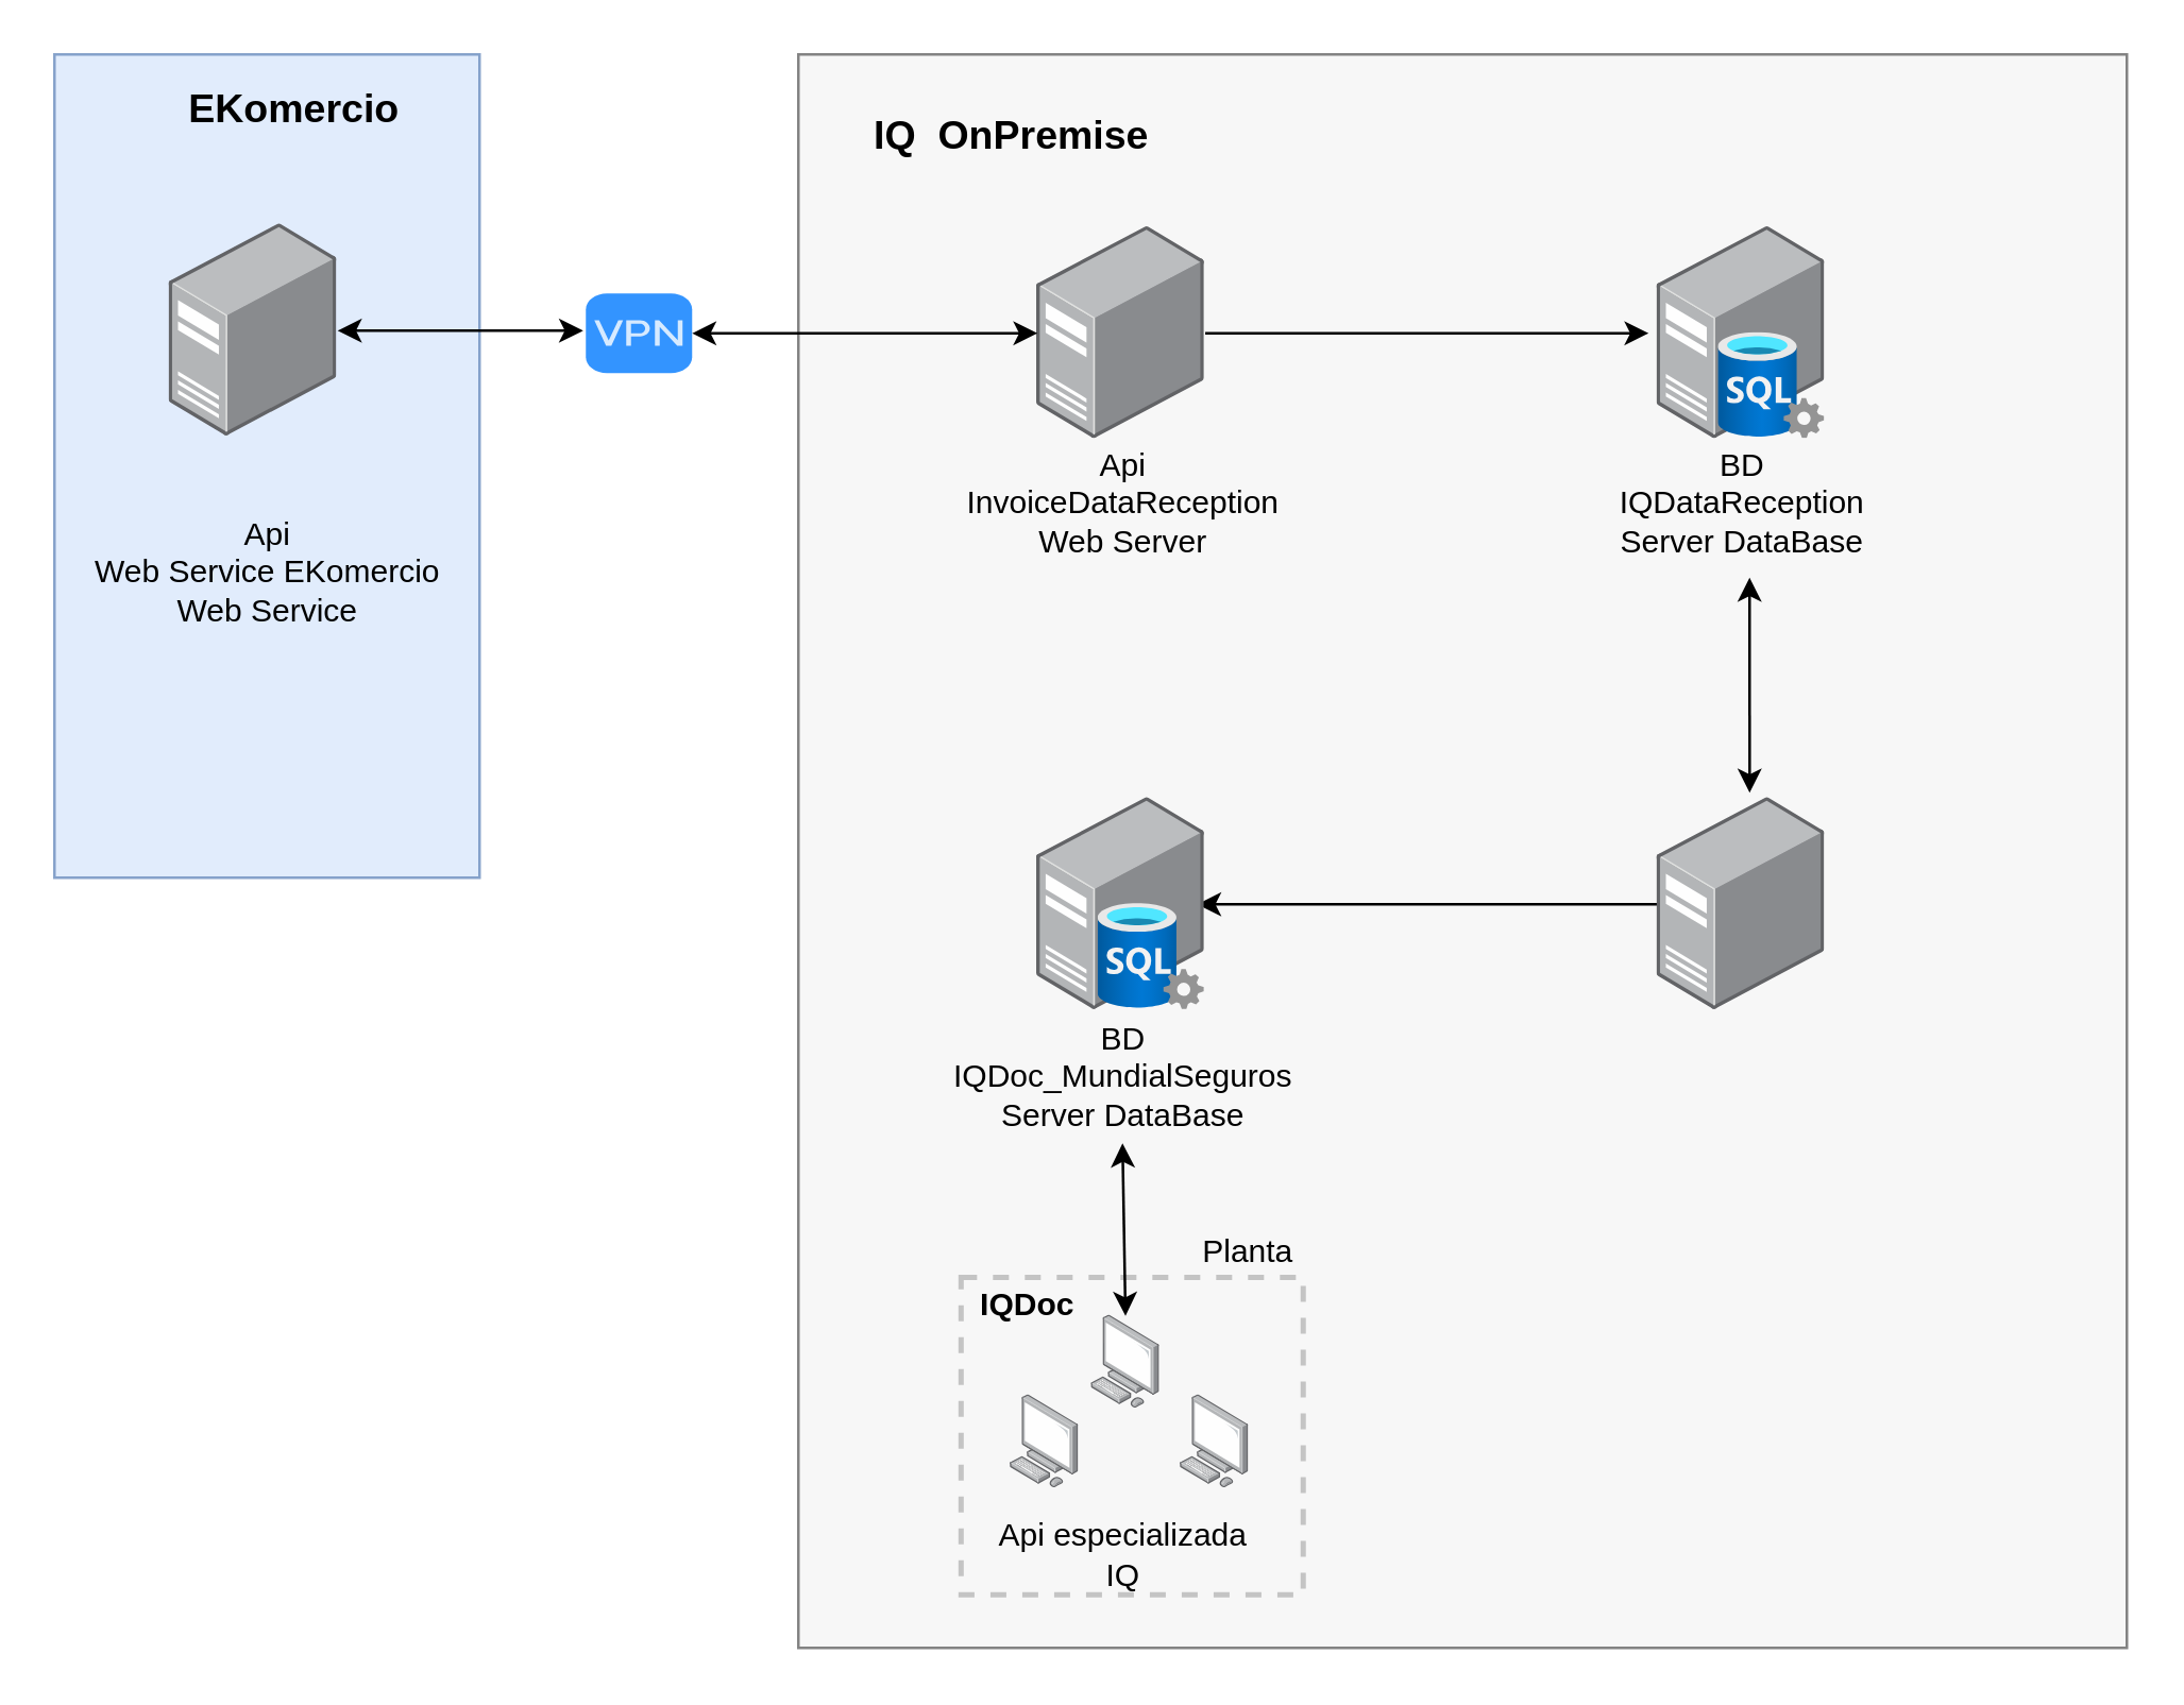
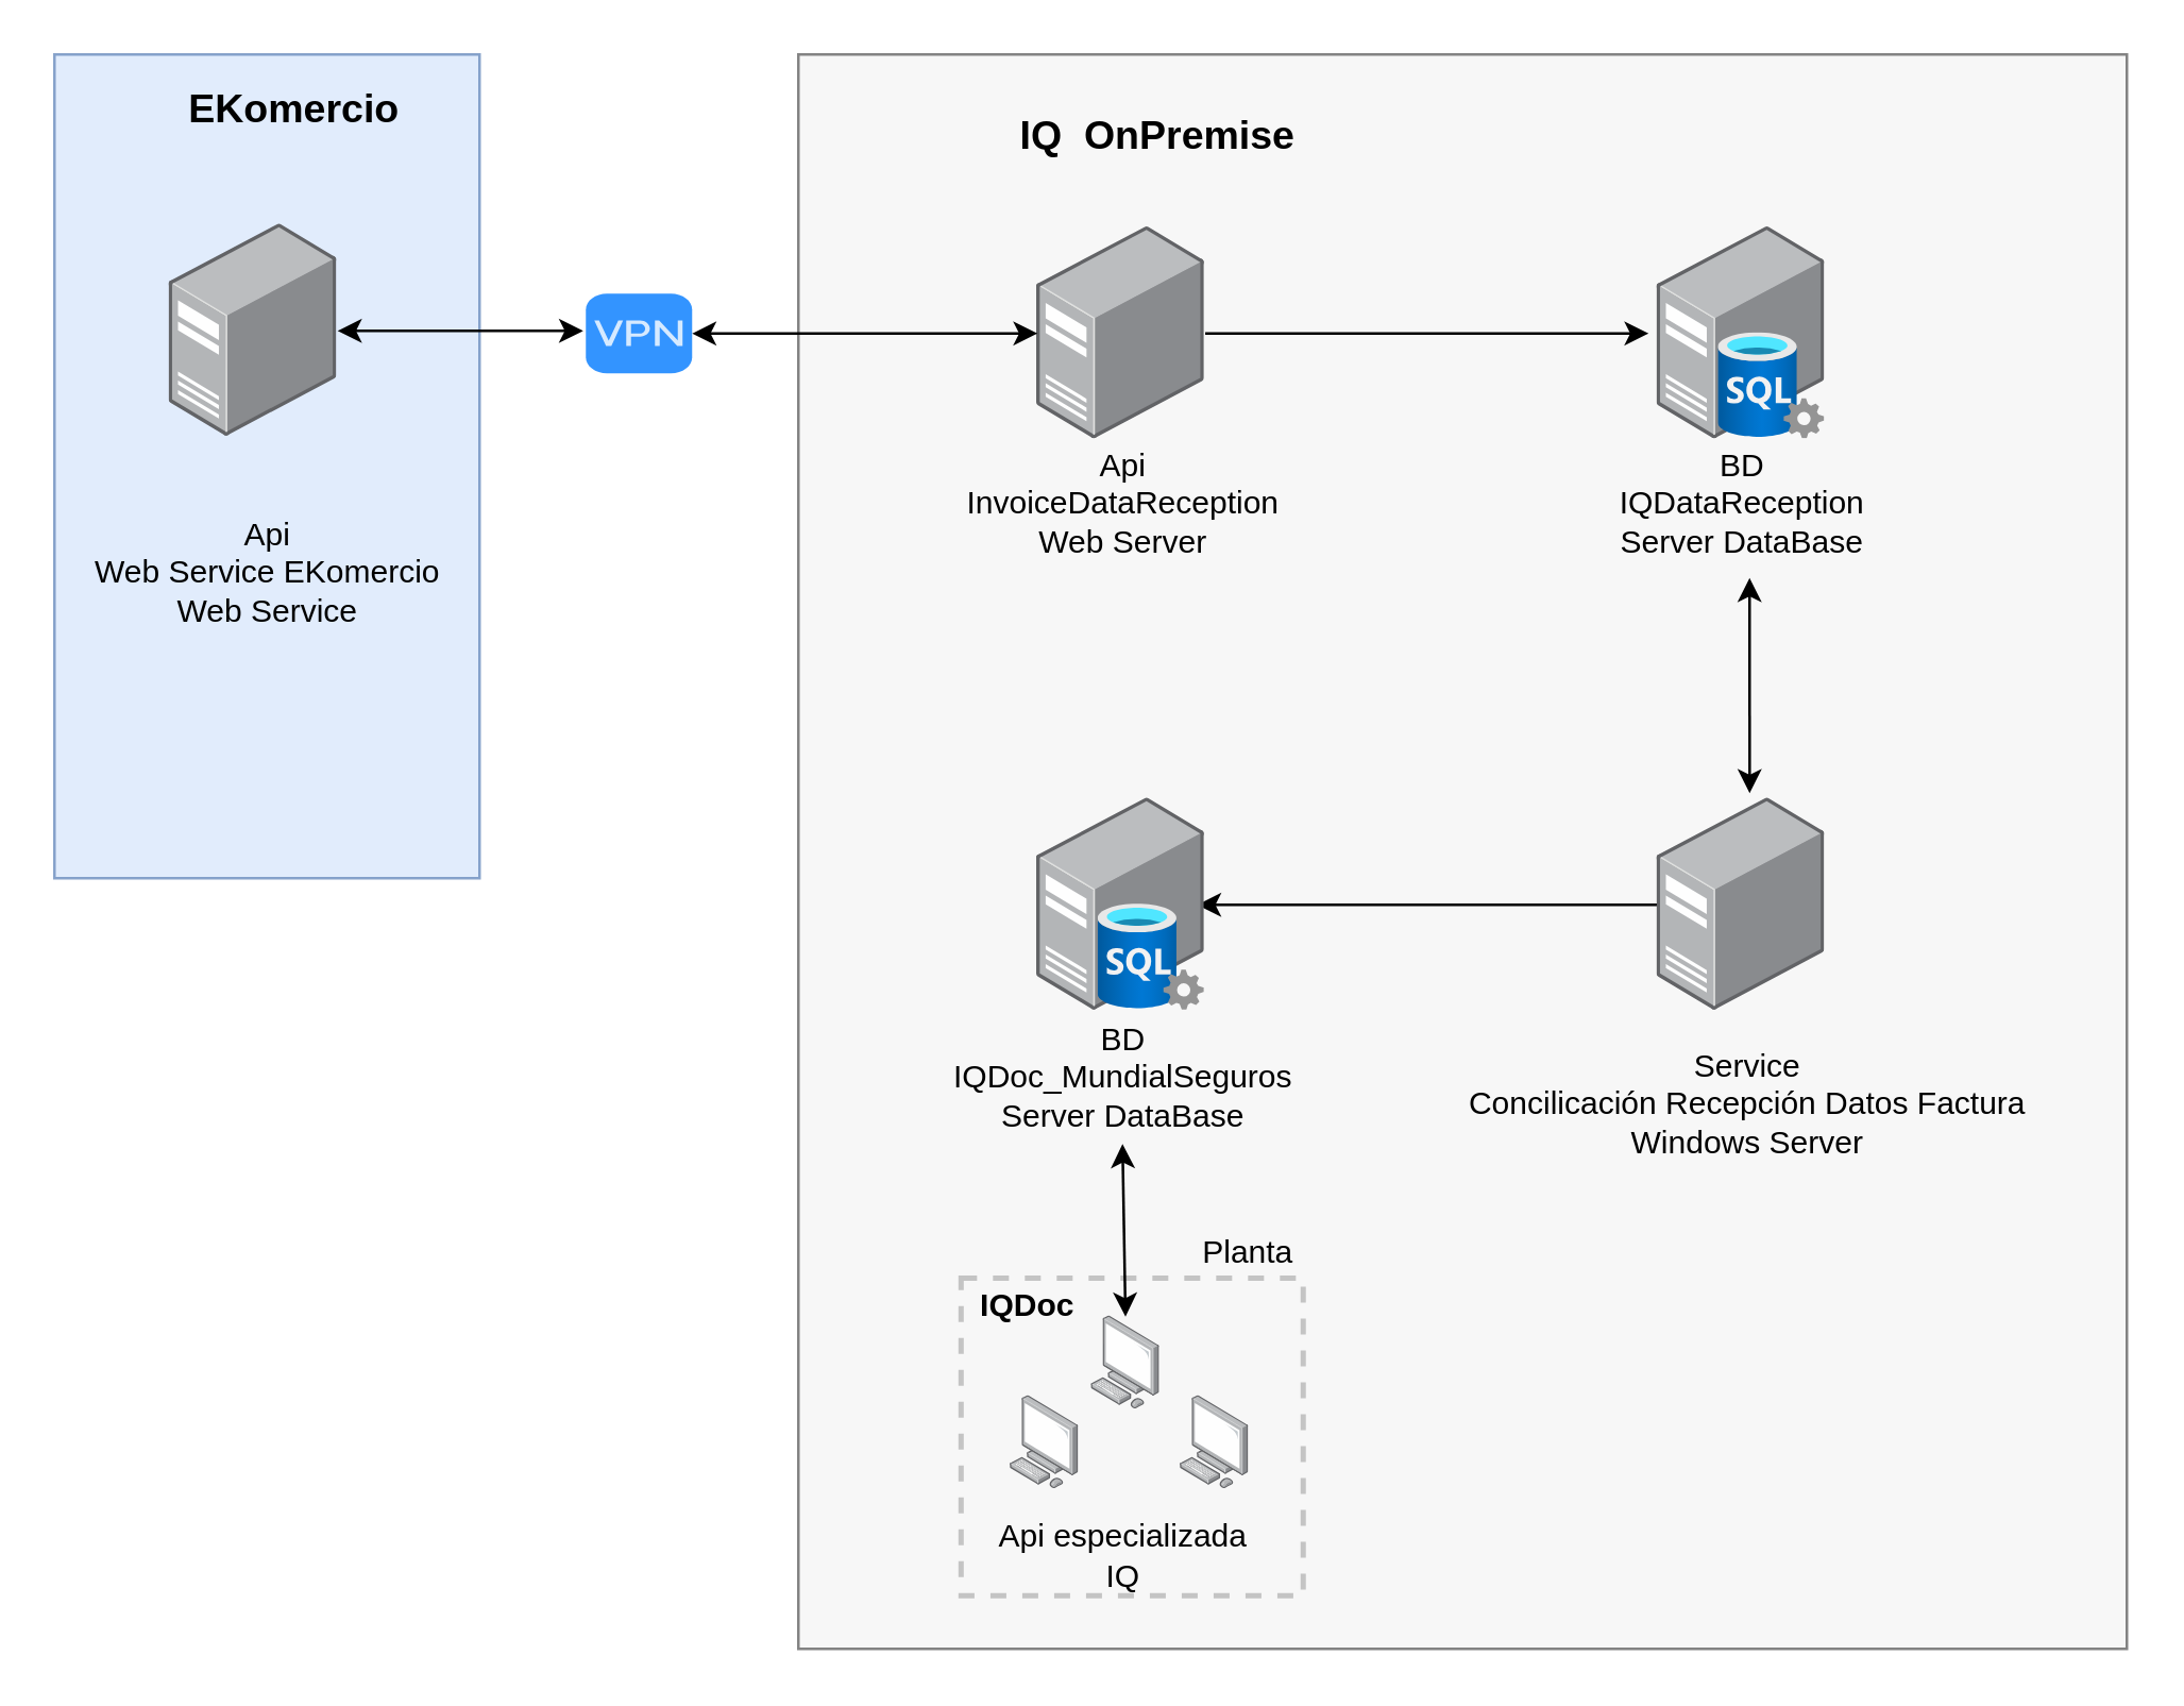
- <mxCell id="19" value="IQ&amp;nbsp; OnPremise" style="text;html=1;align=center;verticalAlign=middle;resizable=0;points=[];autosize=1;strokeColor=none;fontStyle=1;fontSize=15;" vertex="1" parent="1"><mxGeometry x="320" y="40" width="120" height="20" as="geometry" /></mxCell>
+ <mxCell id="19" value="IQ&amp;nbsp; OnPremise" style="text;html=1;align=center;verticalAlign=middle;resizable=0;points=[];autosize=1;strokeColor=none;fontStyle=1;fontSize=15;" vertex="1" parent="1"><mxGeometry x="375" y="40" width="120" height="20" as="geometry" /></mxCell>
+ <mxCell id="15" value="Service&lt;br&gt;Concilicación Recepción Datos Factura&lt;br&gt;Windows Server" style="text;html=1;align=center;verticalAlign=middle;resizable=0;points=[];autosize=1;strokeColor=none;" vertex="1" parent="1"><mxGeometry x="546.55" y="390" width="220" height="50" as="geometry" /></mxCell>
